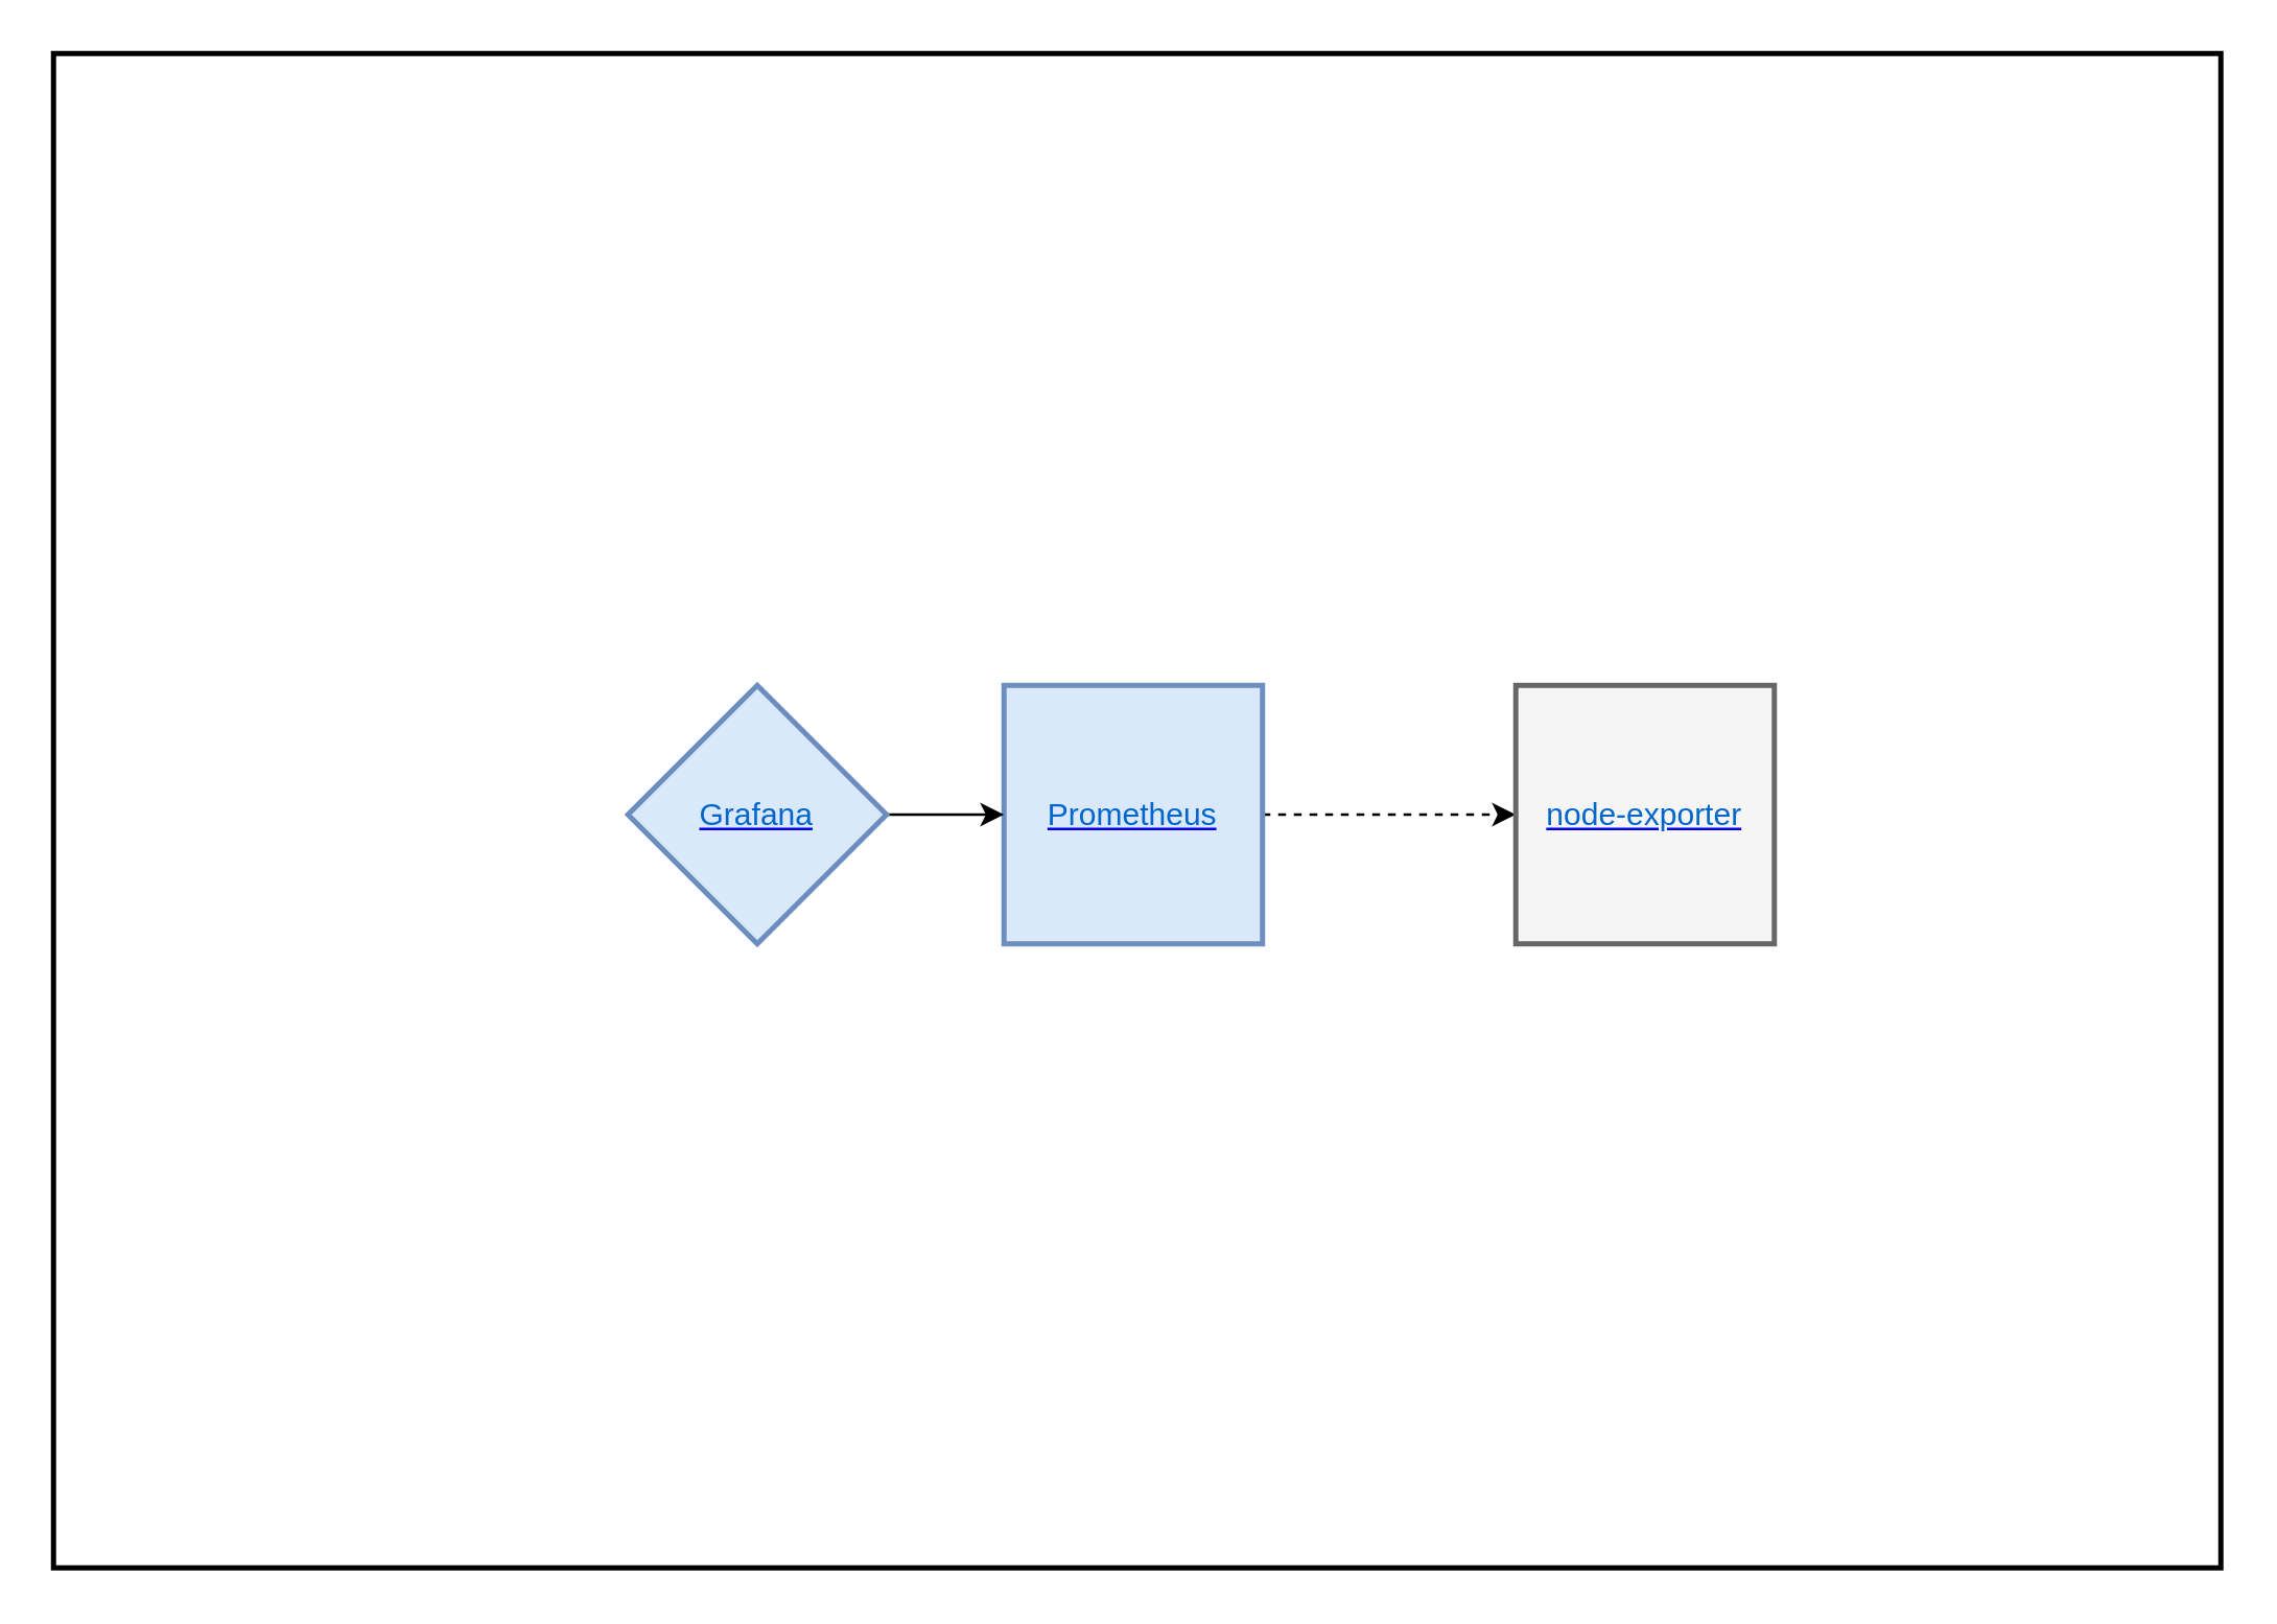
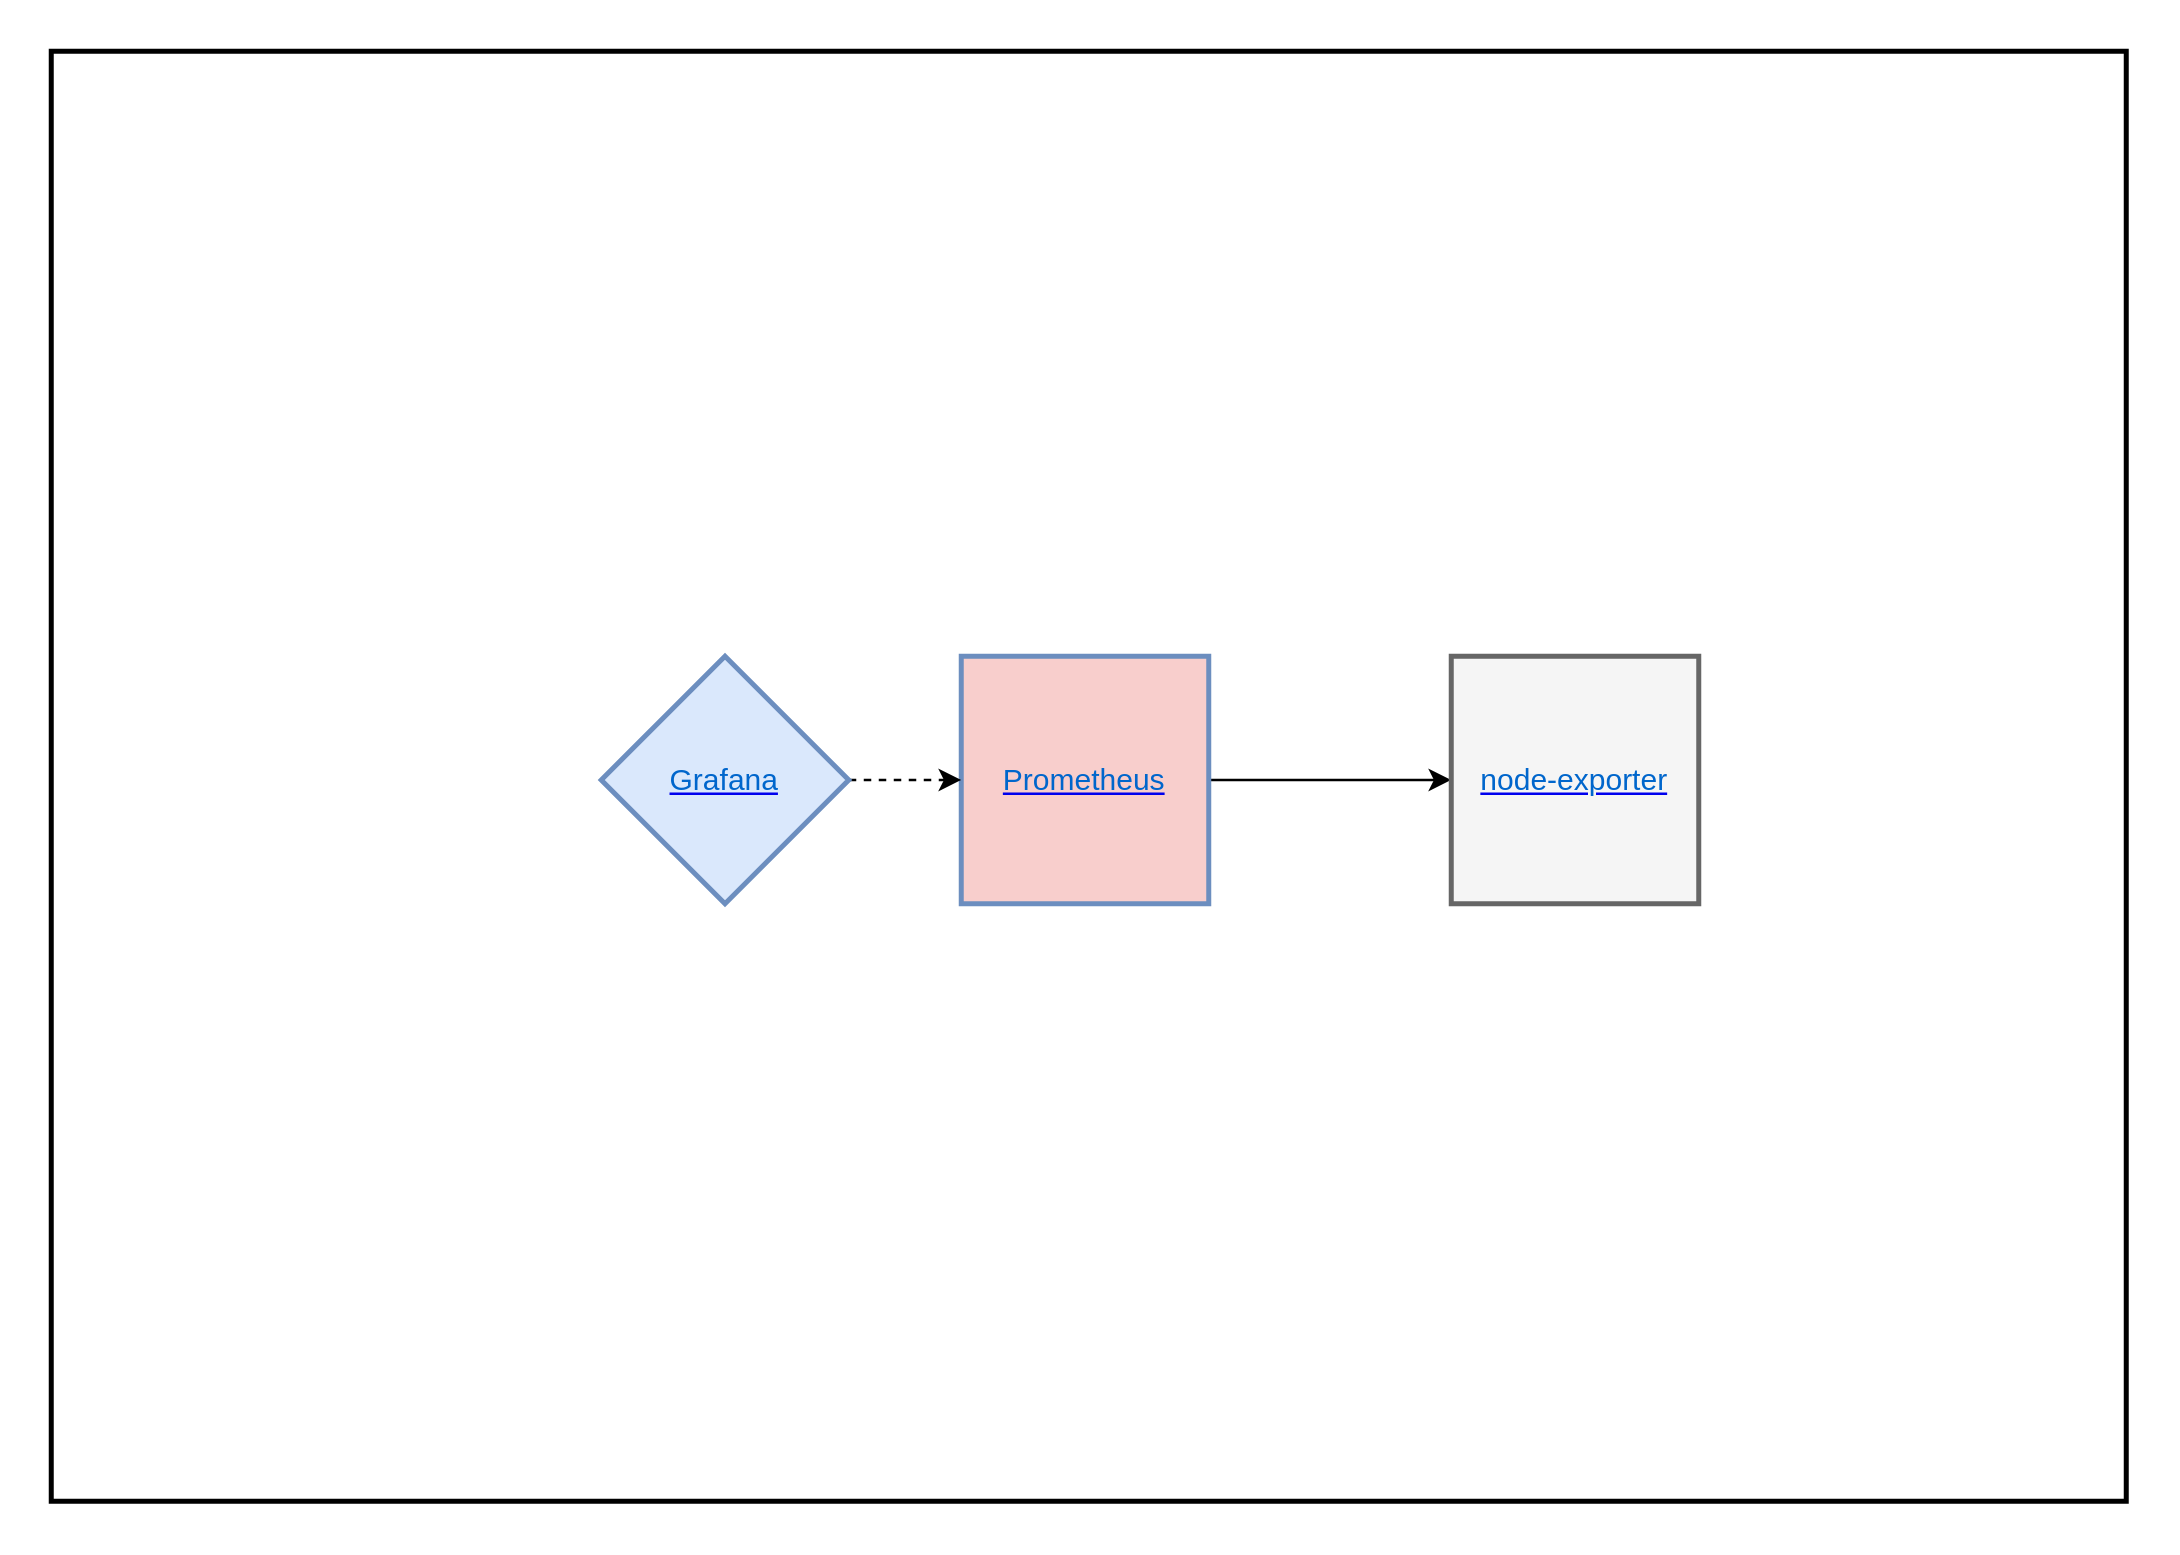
- <mxCell id="5" style="edgeStyle=orthogonalEdgeStyle;rounded=0;orthogonalLoop=1;jettySize=auto;html=1;exitX=1;exitY=0.5;exitDx=0;exitDy=0;fontColor=#0066CC;entryX=0;entryY=0.5;entryDx=0;entryDy=0;" edge="1" parent="1" source="6" target="4"><mxGeometry relative="1" as="geometry"><mxPoint x="380" y="312" as="targetPoint" /></mxGeometry></mxCell>
+ <mxCell id="5" style="edgeStyle=orthogonalEdgeStyle;rounded=0;orthogonalLoop=1;jettySize=auto;html=1;exitX=1;exitY=0.5;exitDx=0;exitDy=0;fontColor=#0066CC;entryX=0;entryY=0.5;entryDx=0;entryDy=0;dashed=1;" edge="1" parent="1" source="6" target="4"><mxGeometry relative="1" as="geometry"><mxPoint x="380" y="312" as="targetPoint" /></mxGeometry></mxCell>
- <mxCell id="4" value="&lt;a href=&quot;http://localhost:19090&quot;&gt;&lt;font color=&quot;#0066cc&quot;&gt;Prometheus&lt;/font&gt;&lt;/a&gt;" style="whiteSpace=wrap;html=1;aspect=fixed;strokeWidth=2;fillColor=#dae8fc;strokeColor=#6c8ebf;" vertex="1" parent="1"><mxGeometry x="384" y="262" width="99" height="99" as="geometry" /></mxCell>
+ <mxCell id="4" value="&lt;a href=&quot;http://localhost:19090&quot;&gt;&lt;font color=&quot;#0066cc&quot;&gt;Prometheus&lt;/font&gt;&lt;/a&gt;" style="whiteSpace=wrap;html=1;aspect=fixed;strokeWidth=2;fillColor=#f8cecc;strokeColor=#6c8ebf;" vertex="1" parent="1"><mxGeometry x="384" y="262" width="99" height="99" as="geometry" /></mxCell>
- <mxCell id="3" style="edgeStyle=orthogonalEdgeStyle;rounded=0;orthogonalLoop=1;jettySize=auto;html=1;exitX=1;exitY=0.5;exitDx=0;exitDy=0;entryX=0;entryY=0.5;entryDx=0;entryDy=0;fontColor=#0066CC;dashed=1;" edge="1" parent="1" source="4" target="7"><mxGeometry relative="1" as="geometry" /></mxCell>
+ <mxCell id="3" style="edgeStyle=orthogonalEdgeStyle;rounded=0;orthogonalLoop=1;jettySize=auto;html=1;exitX=1;exitY=0.5;exitDx=0;exitDy=0;entryX=0;entryY=0.5;entryDx=0;entryDy=0;fontColor=#0066CC;" edge="1" parent="1" source="4" target="7"><mxGeometry relative="1" as="geometry" /></mxCell>
